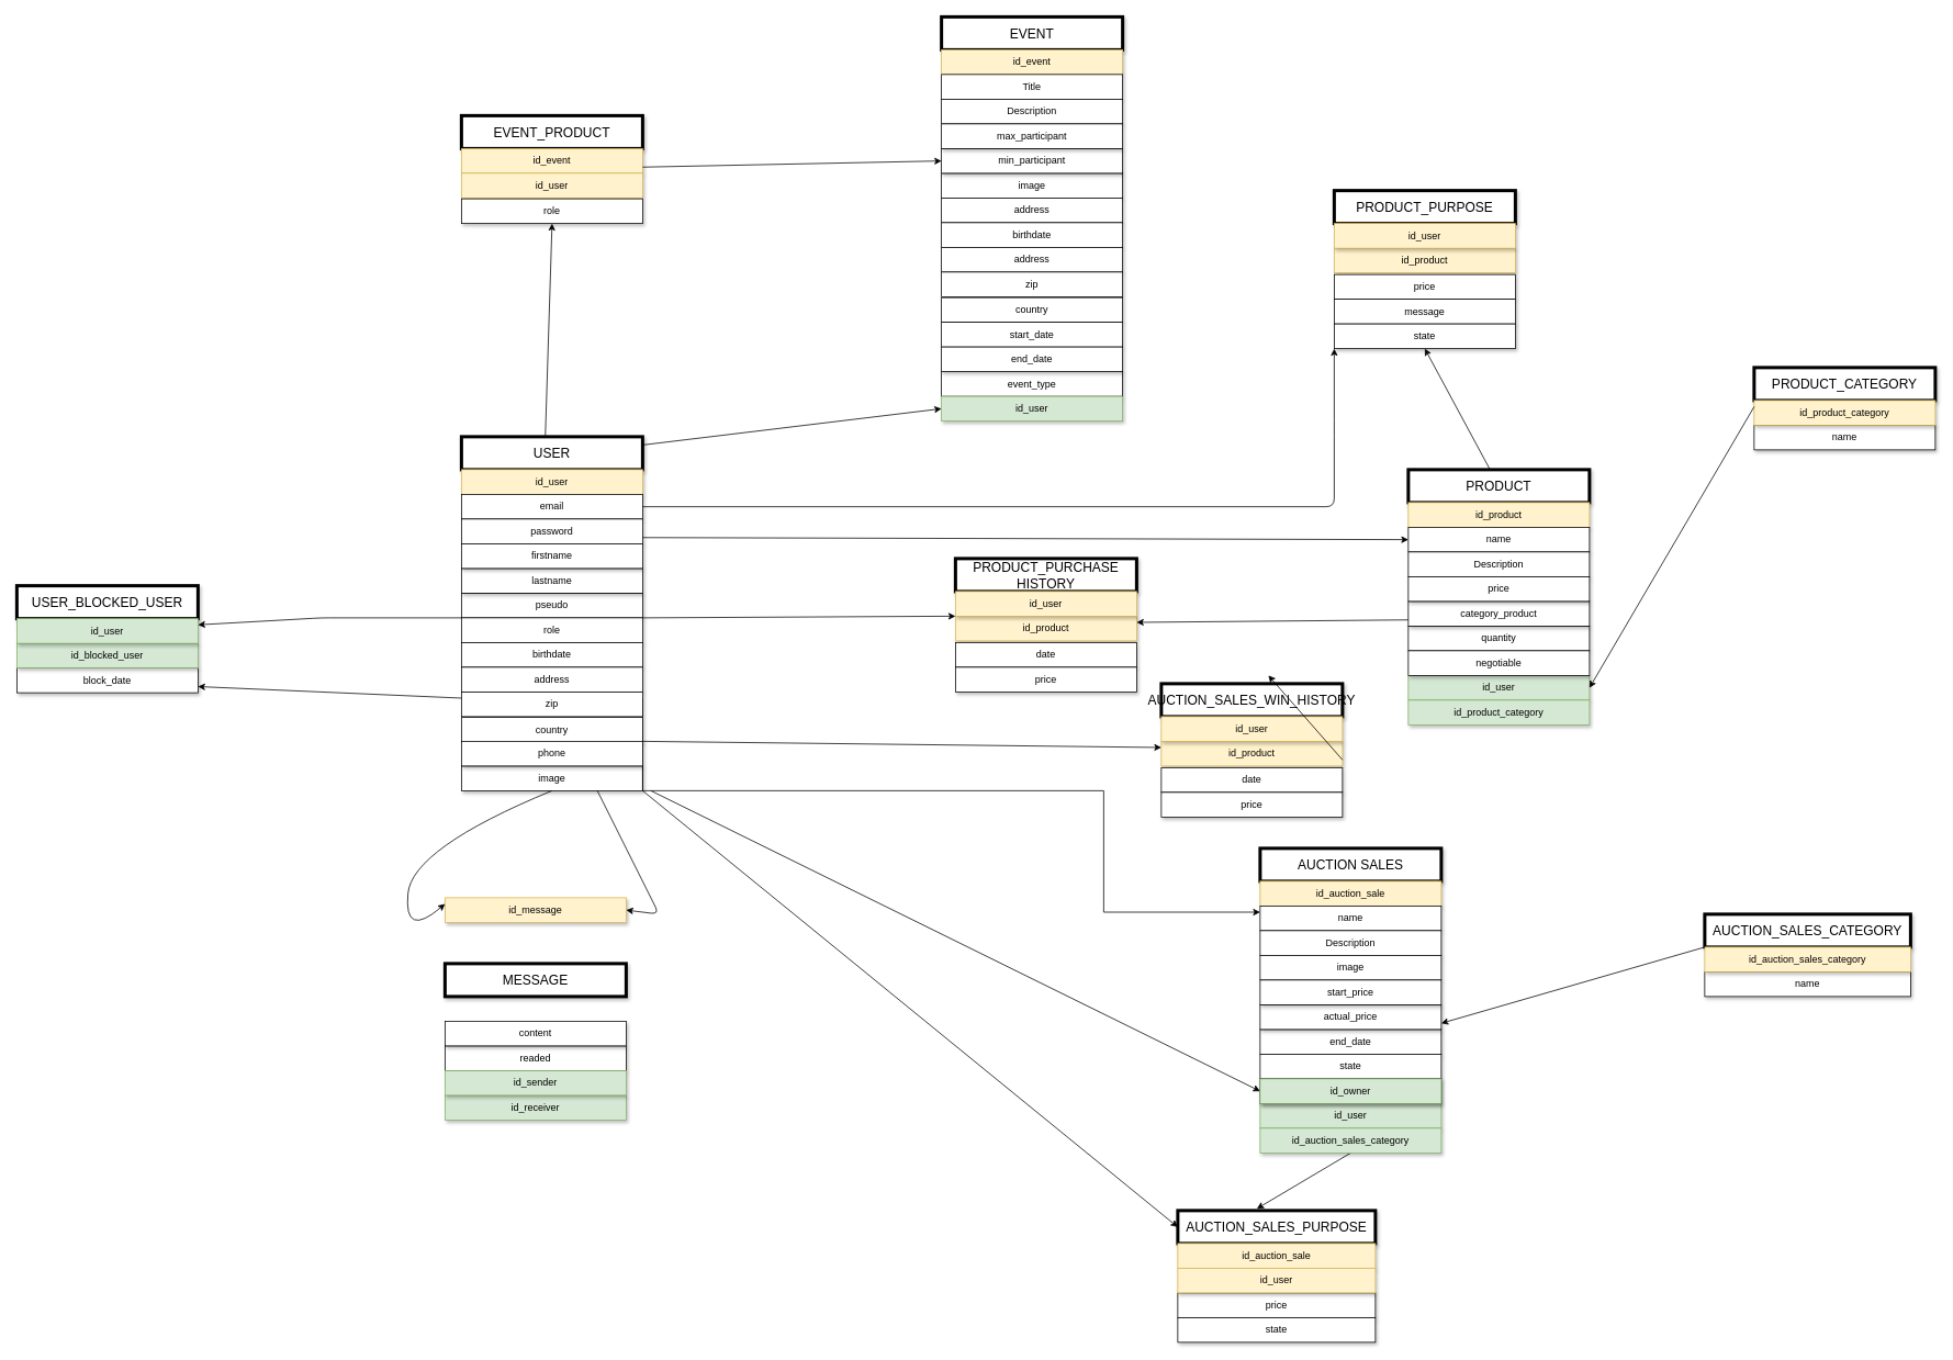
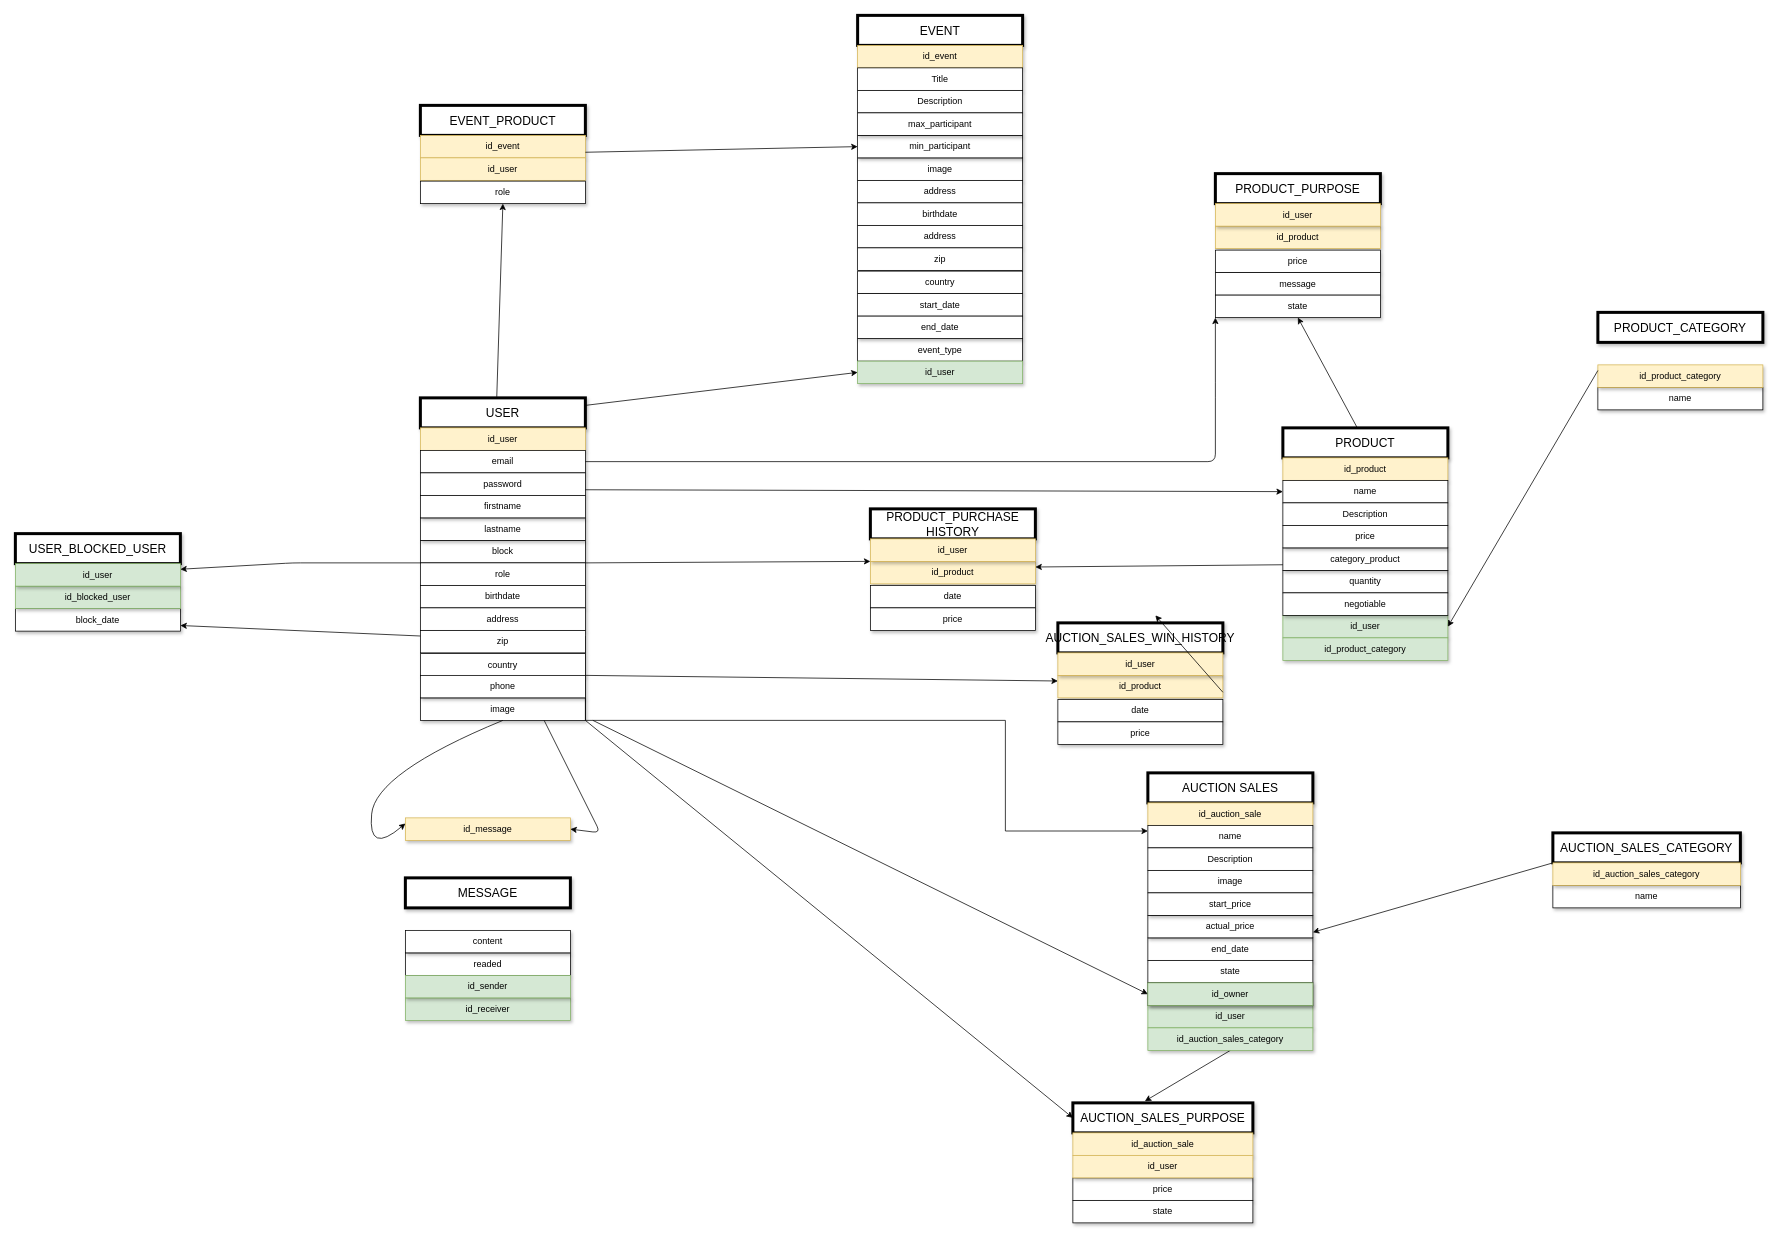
- <mxCell id="86" value="&lt;font style=&quot;font-size: 16px&quot;&gt;PRODUCT_CATEGORY&lt;/font&gt;" style="whiteSpace=wrap;html=1;rounded=0;shadow=1;sketch=0;glass=0;strokeWidth=4;" parent="1" vertex="1"><mxGeometry x="2130" y="446" width="220" height="40" as="geometry" /></mxCell>
+ <mxCell id="86" value="&lt;font style=&quot;font-size: 16px&quot;&gt;PRODUCT_CATEGORY&lt;/font&gt;" style="whiteSpace=wrap;html=1;rounded=0;shadow=1;sketch=0;glass=0;strokeWidth=4;" parent="1" vertex="1"><mxGeometry x="2130" y="416" width="220" height="40" as="geometry" /></mxCell>
- <mxCell id="4" value="pseudo" style="rounded=0;whiteSpace=wrap;html=1;shadow=1;glass=0;sketch=0;strokeWidth=1;" parent="1" vertex="1"><mxGeometry x="560" y="720" width="220" height="30" as="geometry" /></mxCell>
+ <mxCell id="4" value="block" style="rounded=0;whiteSpace=wrap;html=1;shadow=1;glass=0;sketch=0;strokeWidth=1;" parent="1" vertex="1"><mxGeometry x="560" y="720" width="220" height="30" as="geometry" /></mxCell>
